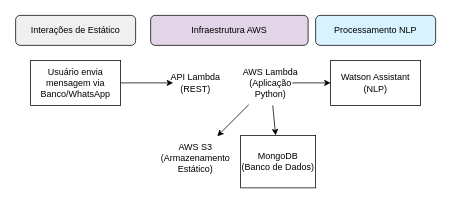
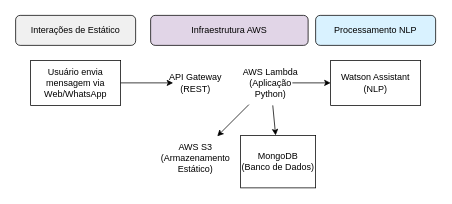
- <mxCell id="3" value="Usuário envia mensagem via Banco/WhatsApp" style="shape=mxgraph.people.customer;whiteSpace=wrap;html=1;" parent="1" vertex="1"><mxGeometry x="40" y="80" width="120" height="60" as="geometry" /></mxCell>
+ <mxCell id="3" value="Usuário envia mensagem via Web/WhatsApp" style="shape=mxgraph.people.customer;whiteSpace=wrap;html=1;" parent="1" vertex="1"><mxGeometry x="40" y="80" width="120" height="60" as="geometry" /></mxCell>
- <mxCell id="4" value="API Lambda (REST)" style="shape=mxgraph.aws4.api_gateway;whiteSpace=wrap;html=1;" parent="1" vertex="1"><mxGeometry x="220" y="80" width="80" height="60" as="geometry" /></mxCell>
+ <mxCell id="4" value="API Gateway (REST)" style="shape=mxgraph.aws4.api_gateway;whiteSpace=wrap;html=1;" parent="1" vertex="1"><mxGeometry x="220" y="80" width="80" height="60" as="geometry" /></mxCell>
